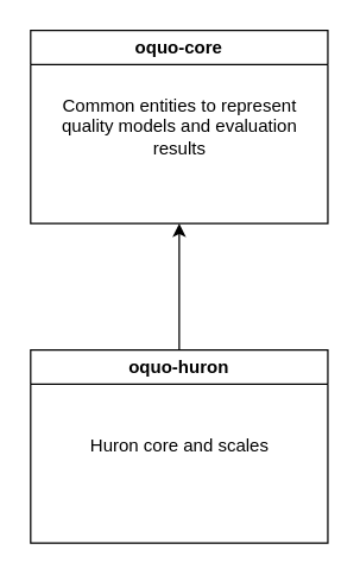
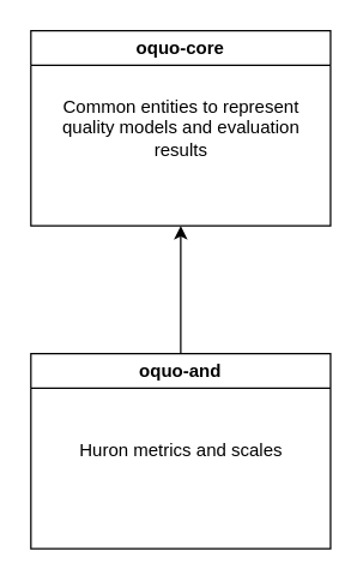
- <mxCell id="5" value="oquo-huron" style="swimlane;whiteSpace=wrap;html=1;" parent="1" vertex="1"><mxGeometry x="20" y="235" width="200" height="130" as="geometry" /></mxCell>
+ <mxCell id="5" value="oquo-and" style="swimlane;whiteSpace=wrap;html=1;" parent="1" vertex="1"><mxGeometry x="20" y="235" width="200" height="130" as="geometry" /></mxCell>
- <mxCell id="6" value="Huron core and scales" style="text;html=1;align=center;verticalAlign=middle;resizable=0;points=[];autosize=1;strokeColor=none;fillColor=none;" parent="5" vertex="1"><mxGeometry x="20" y="50" width="160" height="30" as="geometry" /></mxCell>
+ <mxCell id="6" value="Huron metrics and scales" style="text;html=1;align=center;verticalAlign=middle;resizable=0;points=[];autosize=1;strokeColor=none;fillColor=none;" parent="5" vertex="1"><mxGeometry x="20" y="50" width="160" height="30" as="geometry" /></mxCell>
